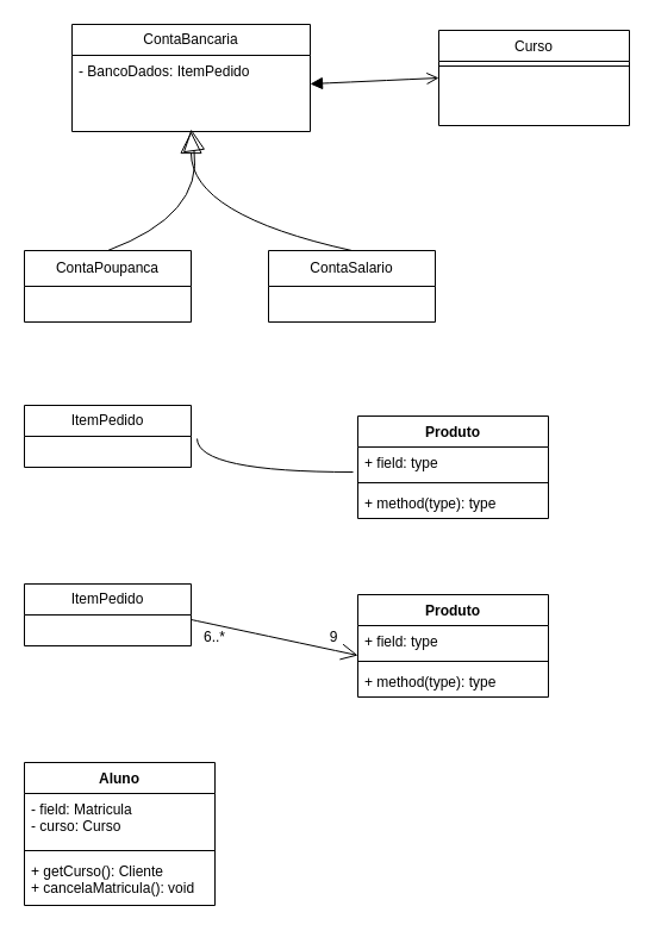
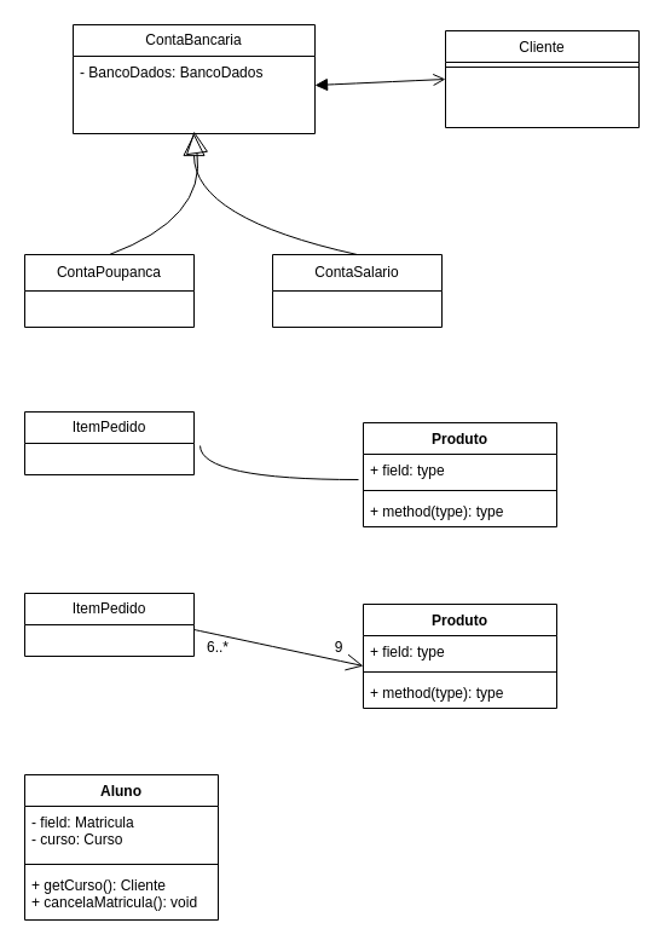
- <mxCell id="2" value="Curso" style="swimlane;fontStyle=0;align=center;verticalAlign=top;childLayout=stackLayout;horizontal=1;startSize=26;horizontalStack=0;resizeParent=1;resizeLast=0;collapsible=1;marginBottom=0;rounded=0;shadow=0;strokeWidth=1;" parent="1" vertex="1"><mxGeometry x="368" y="25" width="160" height="80" as="geometry"><mxRectangle x="550" y="140" width="160" height="26" as="alternateBounds" /></mxGeometry></mxCell>
+ <mxCell id="2" value="Cliente" style="swimlane;fontStyle=0;align=center;verticalAlign=top;childLayout=stackLayout;horizontal=1;startSize=26;horizontalStack=0;resizeParent=1;resizeLast=0;collapsible=1;marginBottom=0;rounded=0;shadow=0;strokeWidth=1;" parent="1" vertex="1"><mxGeometry x="368" y="25" width="160" height="80" as="geometry"><mxRectangle x="550" y="140" width="160" height="26" as="alternateBounds" /></mxGeometry></mxCell>
- <mxCell id="9" value="- BancoDados: ItemPedido" style="text;strokeColor=none;fillColor=none;align=left;verticalAlign=top;spacingLeft=4;spacingRight=4;overflow=hidden;rotatable=0;points=[[0,0.5],[1,0.5]];portConstraint=eastwest;whiteSpace=wrap;html=1;" vertex="1" parent="8"><mxGeometry y="26" width="200" height="64" as="geometry" /></mxCell>
+ <mxCell id="9" value="- BancoDados: BancoDados" style="text;strokeColor=none;fillColor=none;align=left;verticalAlign=top;spacingLeft=4;spacingRight=4;overflow=hidden;rotatable=0;points=[[0,0.5],[1,0.5]];portConstraint=eastwest;whiteSpace=wrap;html=1;" vertex="1" parent="8"><mxGeometry y="26" width="200" height="64" as="geometry" /></mxCell>
